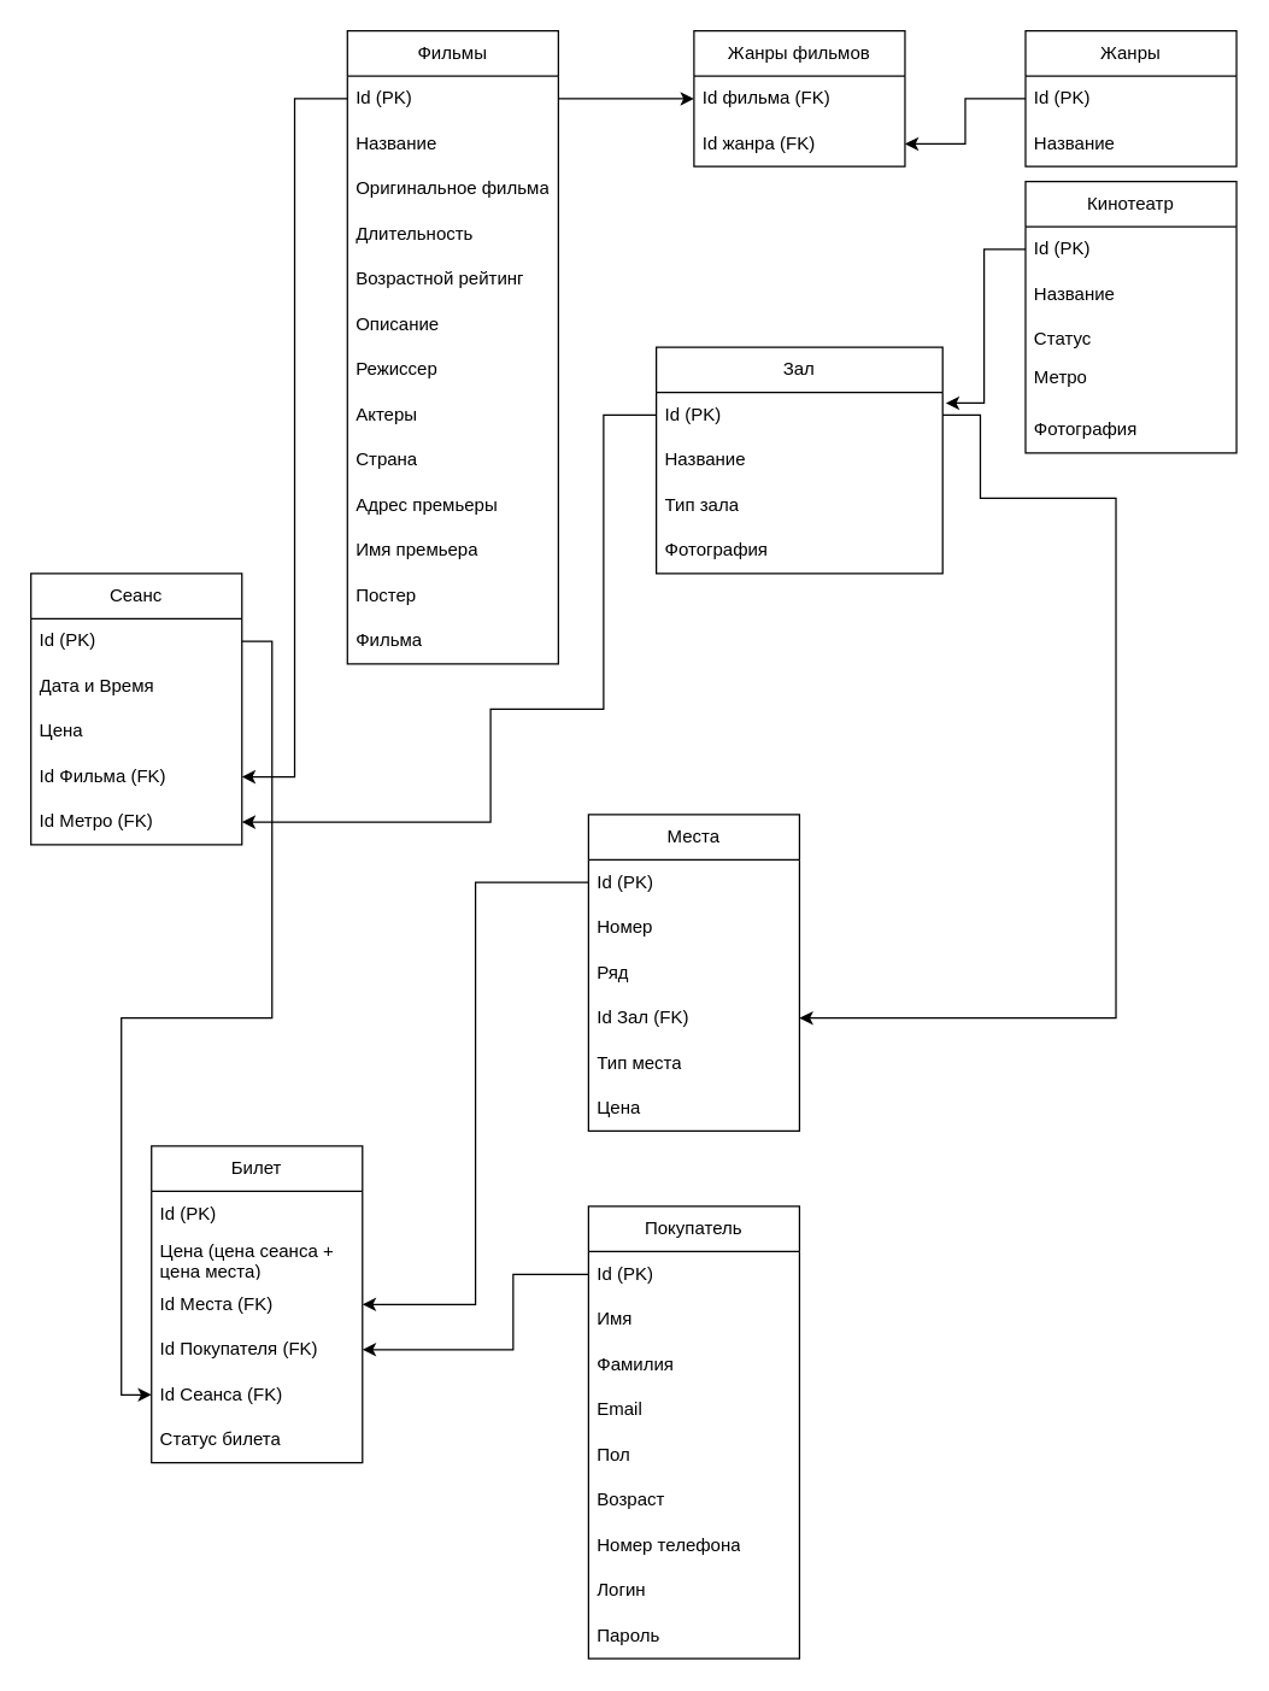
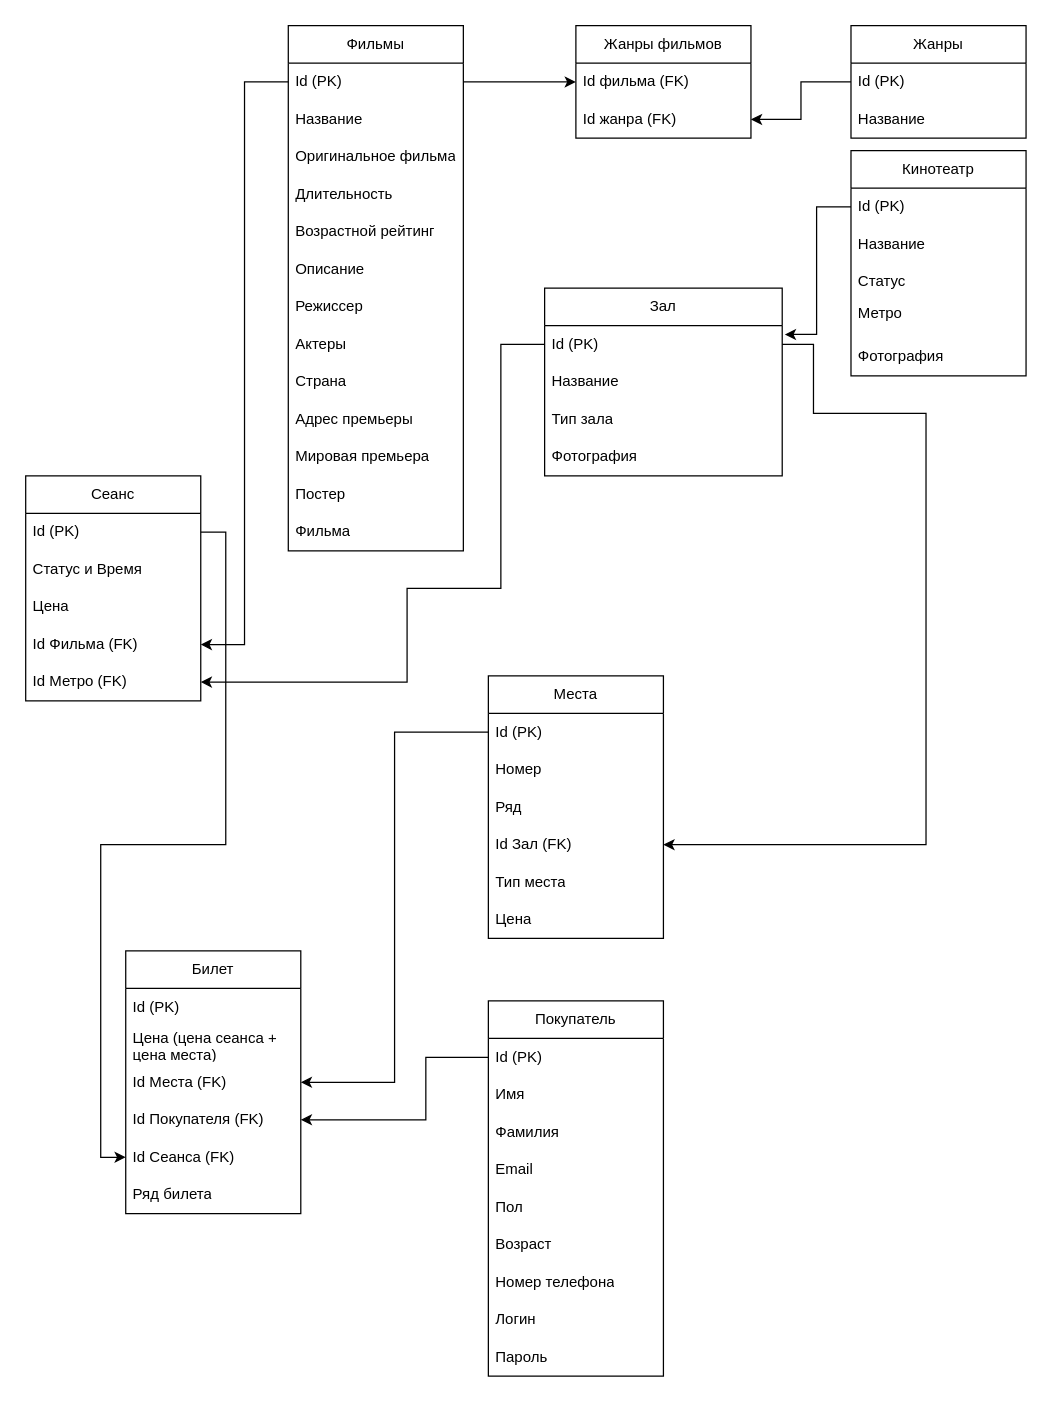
- <mxCell id="13" value="Имя премьера" style="text;strokeColor=none;fillColor=none;align=left;verticalAlign=middle;spacingLeft=4;spacingRight=4;overflow=hidden;points=[[0,0.5],[1,0.5]];portConstraint=eastwest;rotatable=0;whiteSpace=wrap;html=1;" parent="2" vertex="1"><mxGeometry y="330" width="140" height="30" as="geometry" /></mxCell>
+ <mxCell id="13" value="Мировая премьера" style="text;strokeColor=none;fillColor=none;align=left;verticalAlign=middle;spacingLeft=4;spacingRight=4;overflow=hidden;points=[[0,0.5],[1,0.5]];portConstraint=eastwest;rotatable=0;whiteSpace=wrap;html=1;" parent="2" vertex="1"><mxGeometry y="330" width="140" height="30" as="geometry" /></mxCell>
- <mxCell id="54" value="Дата и Время" style="text;strokeColor=none;fillColor=none;align=left;verticalAlign=middle;spacingLeft=4;spacingRight=4;overflow=hidden;points=[[0,0.5],[1,0.5]];portConstraint=eastwest;rotatable=0;whiteSpace=wrap;html=1;" parent="52" vertex="1"><mxGeometry y="60" width="140" height="30" as="geometry" /></mxCell>
+ <mxCell id="54" value="Статус и Время" style="text;strokeColor=none;fillColor=none;align=left;verticalAlign=middle;spacingLeft=4;spacingRight=4;overflow=hidden;points=[[0,0.5],[1,0.5]];portConstraint=eastwest;rotatable=0;whiteSpace=wrap;html=1;" parent="52" vertex="1"><mxGeometry y="60" width="140" height="30" as="geometry" /></mxCell>
- <mxCell id="30" value="Статус билета" style="text;strokeColor=none;fillColor=none;align=left;verticalAlign=middle;spacingLeft=4;spacingRight=4;overflow=hidden;points=[[0,0.5],[1,0.5]];portConstraint=eastwest;rotatable=0;whiteSpace=wrap;html=1;" parent="24" vertex="1"><mxGeometry y="180" width="140" height="30" as="geometry" /></mxCell>
+ <mxCell id="30" value="Ряд билета" style="text;strokeColor=none;fillColor=none;align=left;verticalAlign=middle;spacingLeft=4;spacingRight=4;overflow=hidden;points=[[0,0.5],[1,0.5]];portConstraint=eastwest;rotatable=0;whiteSpace=wrap;html=1;" parent="24" vertex="1"><mxGeometry y="180" width="140" height="30" as="geometry" /></mxCell>
